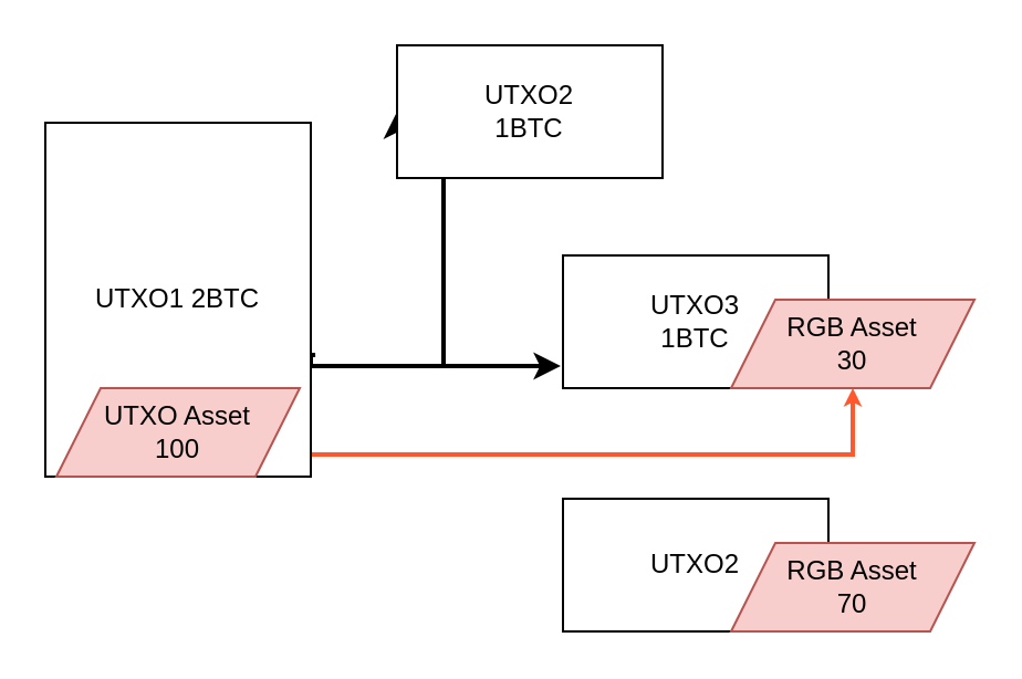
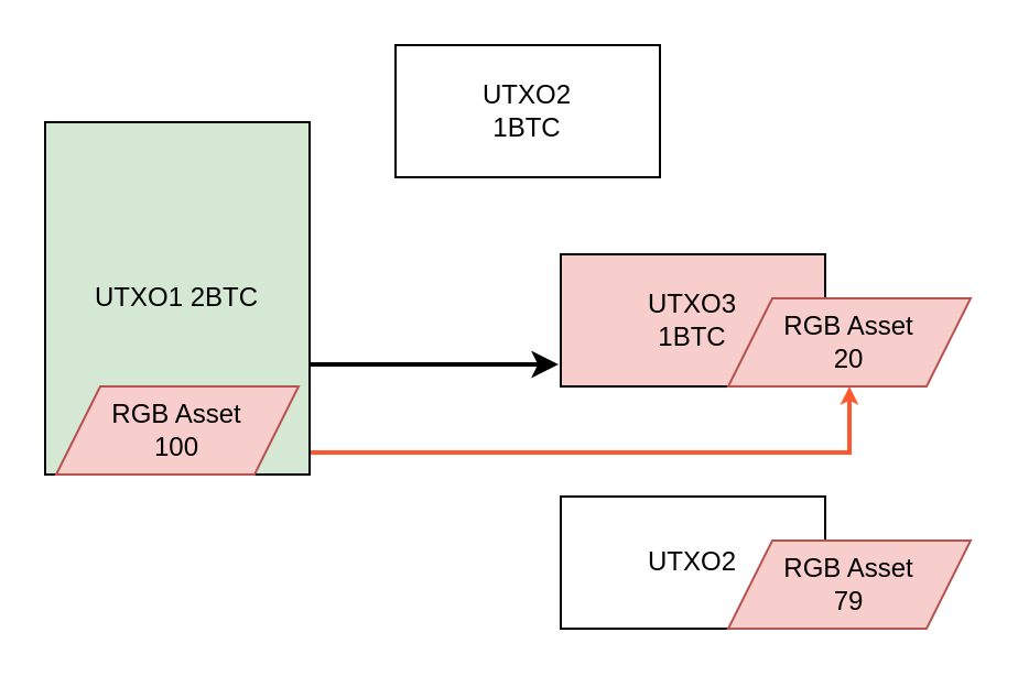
- <mxCell id="2" style="edgeStyle=orthogonalEdgeStyle;rounded=0;orthogonalLoop=1;jettySize=auto;html=1;exitX=1.017;exitY=0.656;exitDx=0;exitDy=0;entryX=0;entryY=0.5;entryDx=0;entryDy=0;strokeWidth=2;exitPerimeter=0;" edge="1" parent="1" source="5" target="6"><mxGeometry relative="1" as="geometry"><Array as="points"><mxPoint x="140" y="160" /><mxPoint x="140" y="165" /><mxPoint x="200" y="165" /><mxPoint x="200" y="55" /></Array></mxGeometry></mxCell>
- <mxCell id="5" value="UTXO1 2BTC" style="rounded=0;whiteSpace=wrap;html=1;" vertex="1" parent="1"><mxGeometry x="20" y="55" width="120" height="160" as="geometry" /></mxCell>
+ <mxCell id="5" value="UTXO1 2BTC" style="rounded=0;whiteSpace=wrap;html=1;fillColor=#d5e8d4;" vertex="1" parent="1"><mxGeometry x="20" y="55" width="120" height="160" as="geometry" /></mxCell>
- <mxCell id="9" value="UTXO3&lt;br&gt;1BTC" style="rounded=0;whiteSpace=wrap;html=1;" vertex="1" parent="8"><mxGeometry width="120" height="60" as="geometry" /></mxCell>
+ <mxCell id="9" value="UTXO3&lt;br&gt;1BTC" style="rounded=0;whiteSpace=wrap;html=1;fillColor=#f8cecc;" vertex="1" parent="8"><mxGeometry width="120" height="60" as="geometry" /></mxCell>
- <mxCell id="10" value="RGB Asset&lt;div&gt;&lt;span style=&quot;background-color: initial;&quot;&gt;30&lt;/span&gt;&lt;/div&gt;" style="shape=parallelogram;perimeter=parallelogramPerimeter;whiteSpace=wrap;html=1;fixedSize=1;fillColor=#f8cecc;strokeColor=#b85450;" vertex="1" parent="8"><mxGeometry x="76" y="20" width="110" height="40" as="geometry" /></mxCell>
+ <mxCell id="10" value="RGB Asset&lt;div&gt;&lt;span style=&quot;background-color: initial;&quot;&gt;20&lt;/span&gt;&lt;/div&gt;" style="shape=parallelogram;perimeter=parallelogramPerimeter;whiteSpace=wrap;html=1;fixedSize=1;fillColor=#f8cecc;strokeColor=#b85450;" vertex="1" parent="8"><mxGeometry x="76" y="20" width="110" height="40" as="geometry" /></mxCell>
- <mxCell id="7" value="UTXO Asset&lt;div&gt;100&lt;/div&gt;" style="shape=parallelogram;perimeter=parallelogramPerimeter;whiteSpace=wrap;html=1;fixedSize=1;fillColor=#f8cecc;strokeColor=#b85450;" vertex="1" parent="1"><mxGeometry x="25" y="175" width="110" height="40" as="geometry" /></mxCell>
+ <mxCell id="7" value="RGB Asset&lt;div&gt;100&lt;/div&gt;" style="shape=parallelogram;perimeter=parallelogramPerimeter;whiteSpace=wrap;html=1;fixedSize=1;fillColor=#f8cecc;strokeColor=#b85450;" vertex="1" parent="1"><mxGeometry x="25" y="175" width="110" height="40" as="geometry" /></mxCell>
- <mxCell id="13" value="RGB Asset&lt;div&gt;&lt;span style=&quot;background-color: initial;&quot;&gt;70&lt;/span&gt;&lt;/div&gt;" style="shape=parallelogram;perimeter=parallelogramPerimeter;whiteSpace=wrap;html=1;fixedSize=1;fillColor=#f8cecc;strokeColor=#b85450;" vertex="1" parent="11"><mxGeometry x="76" y="20" width="110" height="40" as="geometry" /></mxCell>
+ <mxCell id="13" value="RGB Asset&lt;div&gt;&lt;span style=&quot;background-color: initial;&quot;&gt;79&lt;/span&gt;&lt;/div&gt;" style="shape=parallelogram;perimeter=parallelogramPerimeter;whiteSpace=wrap;html=1;fixedSize=1;fillColor=#f8cecc;strokeColor=#b85450;" vertex="1" parent="11"><mxGeometry x="76" y="20" width="110" height="40" as="geometry" /></mxCell>
